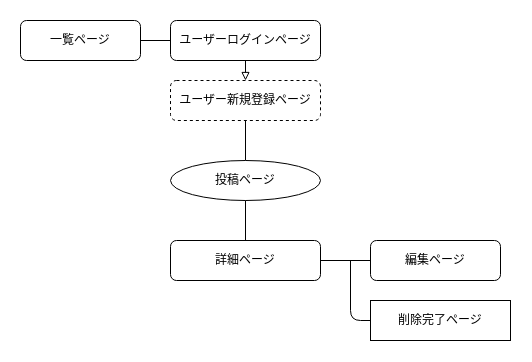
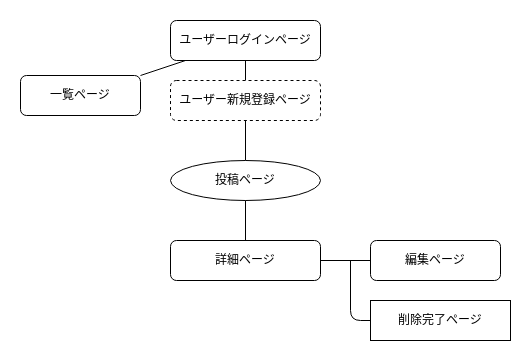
- <mxCell id="2" value="一覧ページ" style="rounded=1;whiteSpace=wrap;html=1;" parent="1" vertex="1"><mxGeometry x="20" y="20" width="120" height="40" as="geometry" /></mxCell>
+ <mxCell id="2" value="一覧ページ" style="rounded=1;whiteSpace=wrap;html=1;" parent="1" vertex="1"><mxGeometry x="20" y="75" width="120" height="40" as="geometry" /></mxCell>
- <mxCell id="4" style="edgeStyle=none;html=1;entryX=0.5;entryY=0;entryDx=0;entryDy=0;endArrow=block;endFill=0;" parent="1" source="5" target="8" edge="1"><mxGeometry relative="1" as="geometry" /></mxCell>
+ <mxCell id="4" style="edgeStyle=none;html=1;entryX=0.5;entryY=0;entryDx=0;entryDy=0;endArrow=none;endFill=0;" parent="1" source="5" target="8" edge="1"><mxGeometry relative="1" as="geometry" /></mxCell>
